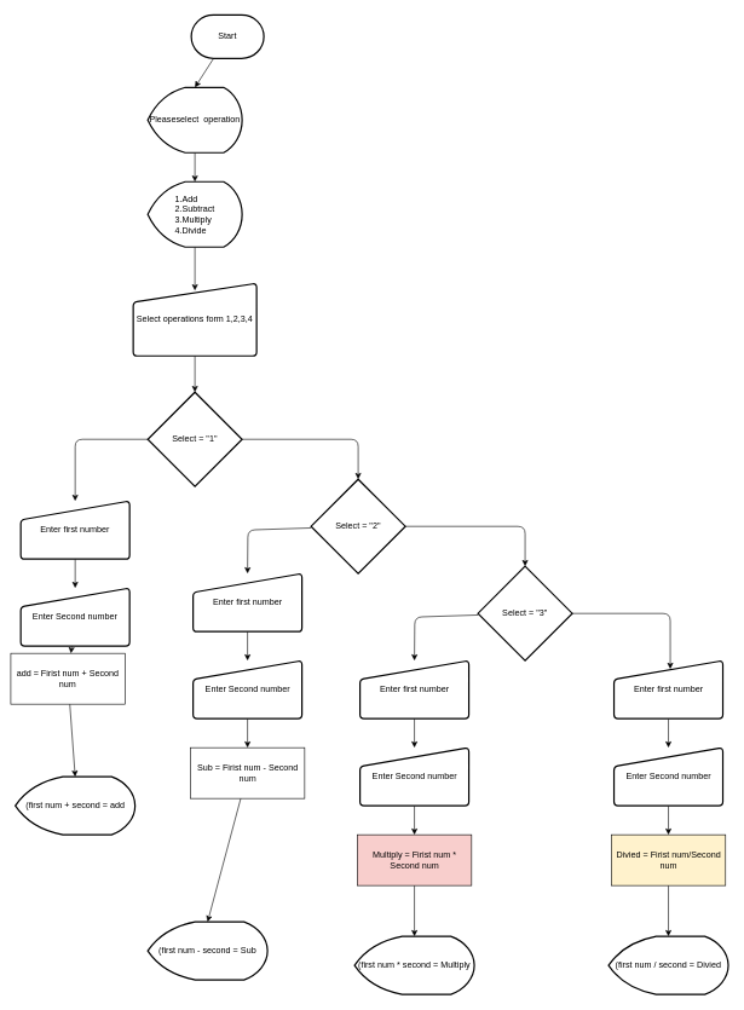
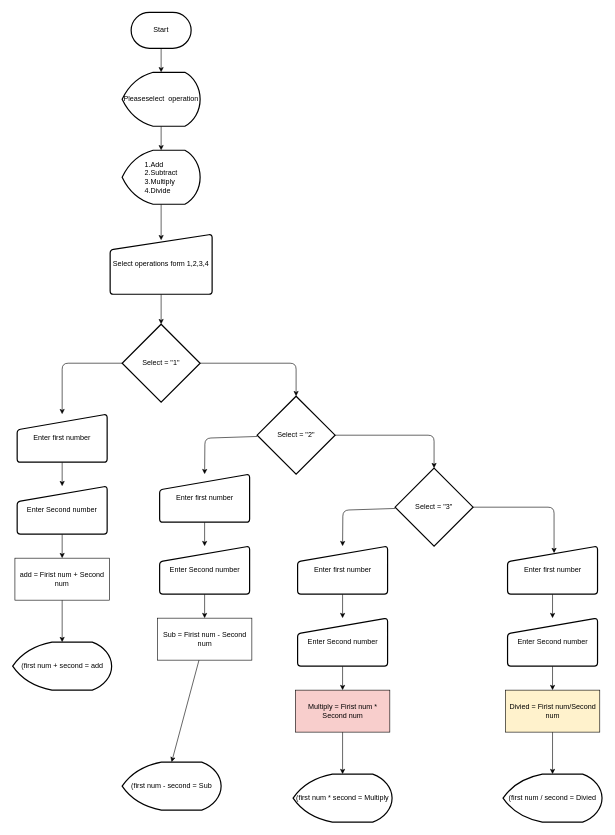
- <mxCell id="3" value="Start" style="strokeWidth=2;html=1;shape=mxgraph.flowchart.terminator;whiteSpace=wrap;" parent="1" vertex="1"><mxGeometry x="263" y="20" width="100" height="60" as="geometry" /></mxCell>
+ <mxCell id="3" value="Start" style="strokeWidth=2;html=1;shape=mxgraph.flowchart.terminator;whiteSpace=wrap;" parent="1" vertex="1"><mxGeometry x="218" y="20" width="100" height="60" as="geometry" /></mxCell>
- <mxCell id="18" value="add = Firist num + Second num" style="rounded=0;whiteSpace=wrap;html=1;" vertex="1" parent="1"><mxGeometry x="14.25" y="900" width="157.5" height="70" as="geometry" /></mxCell>
+ <mxCell id="18" value="add = Firist num + Second num" style="rounded=0;whiteSpace=wrap;html=1;" vertex="1" parent="1"><mxGeometry x="24.25" y="930" width="157.5" height="70" as="geometry" /></mxCell>
